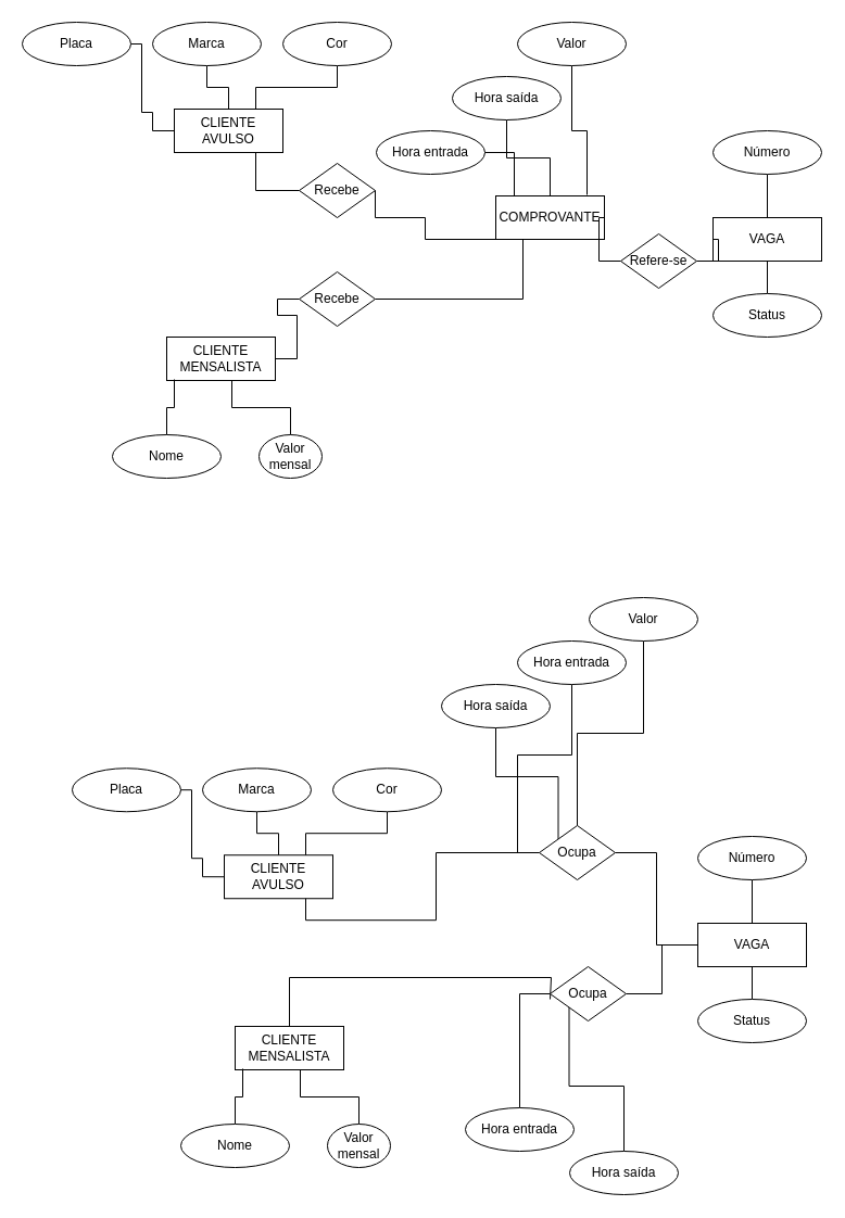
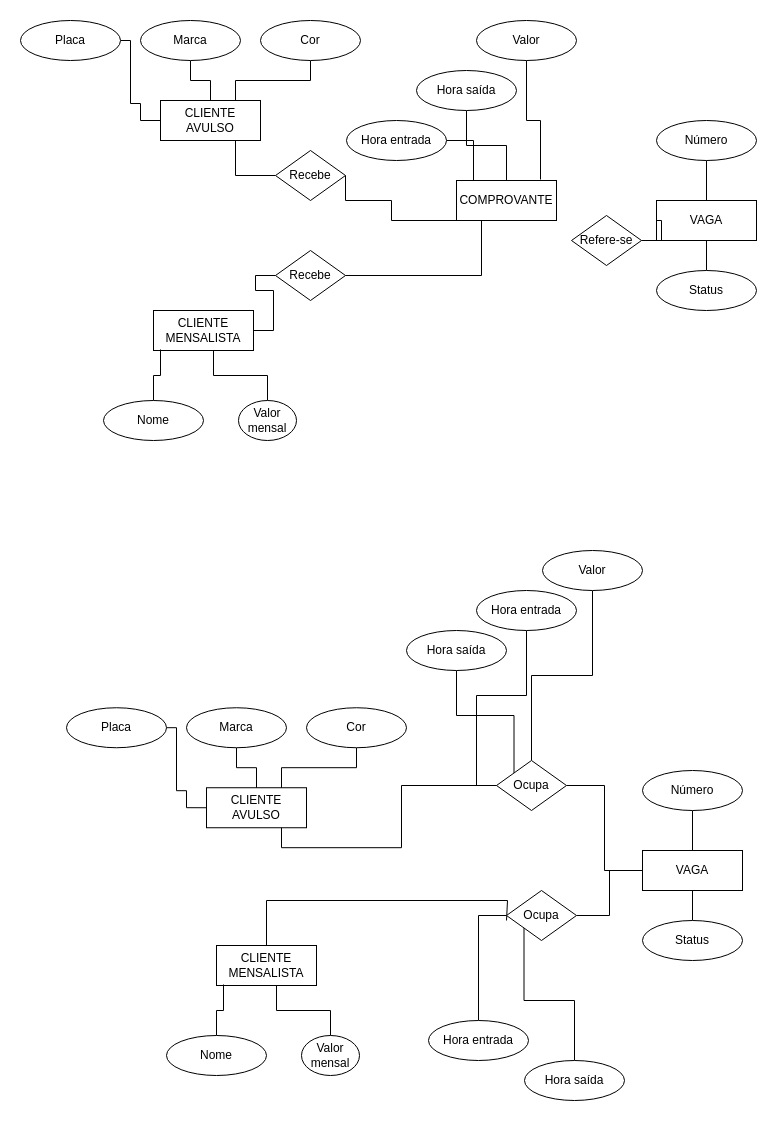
- <mxCell id="33" style="edgeStyle=orthogonalEdgeStyle;rounded=0;orthogonalLoop=1;jettySize=auto;html=1;entryX=1;entryY=0.5;entryDx=0;entryDy=0;endArrow=none;endFill=0;" edge="1" parent="1" source="34" target="7"><mxGeometry relative="1" as="geometry" /></mxCell>
